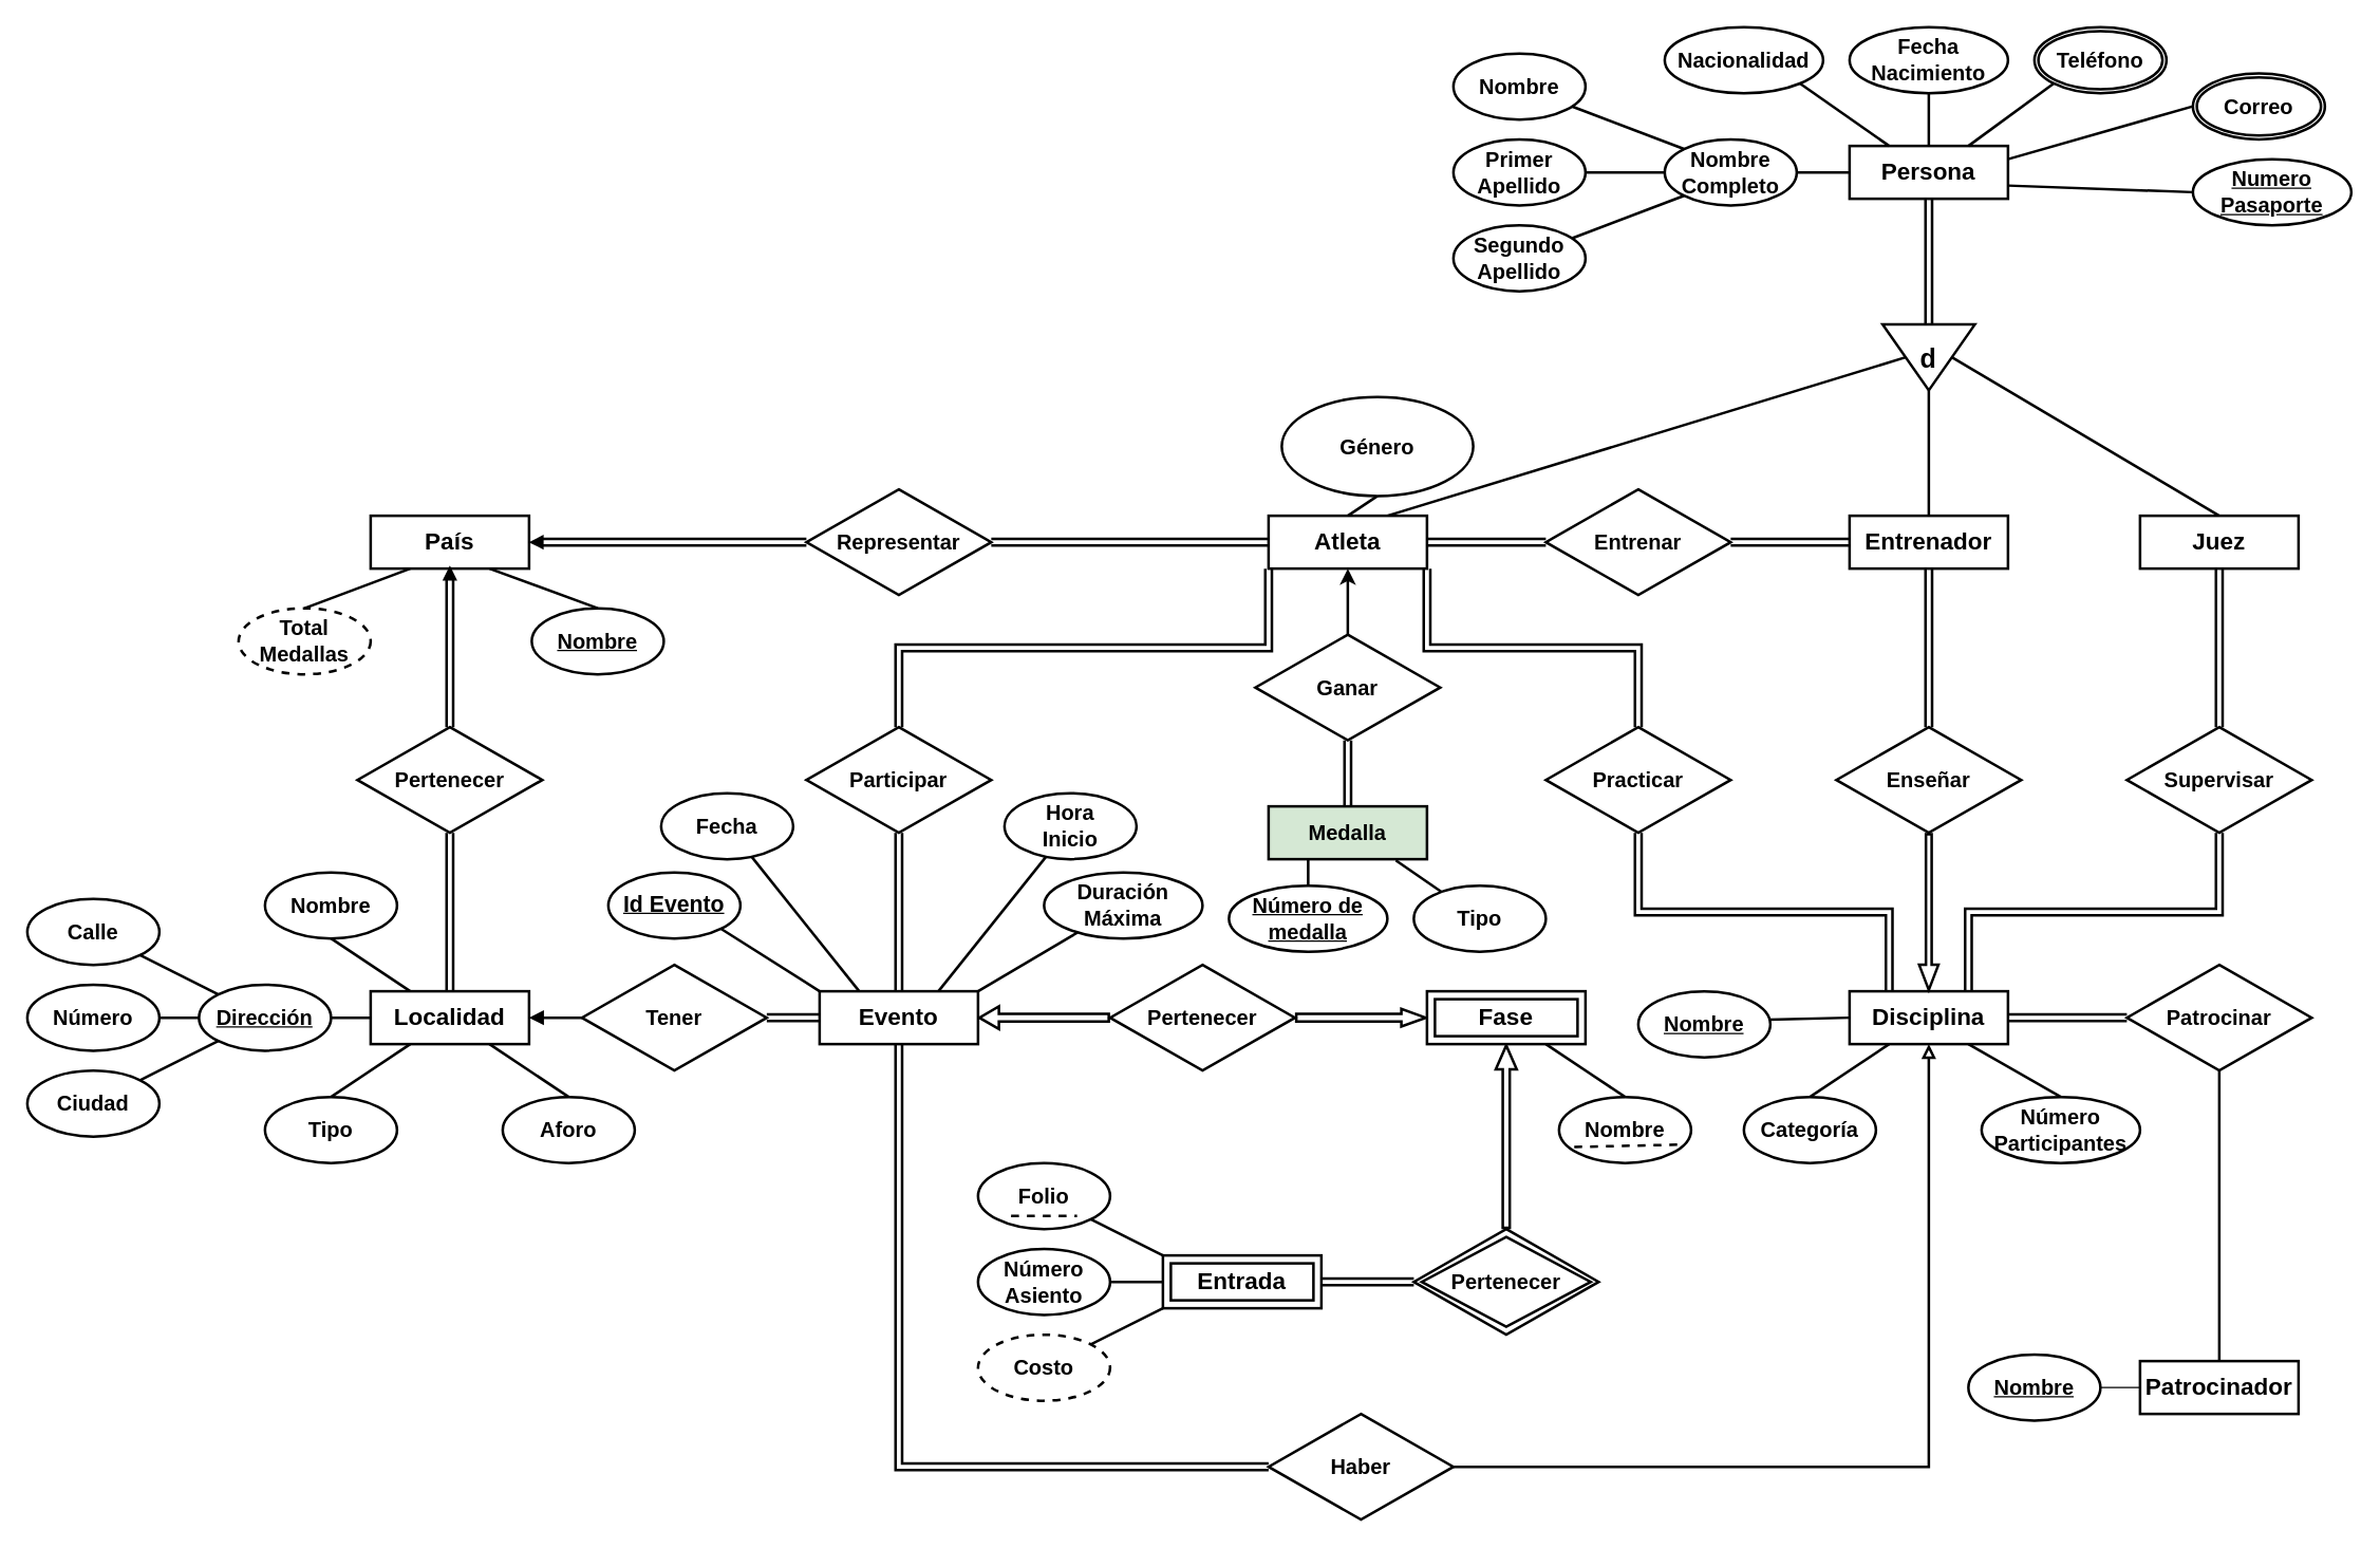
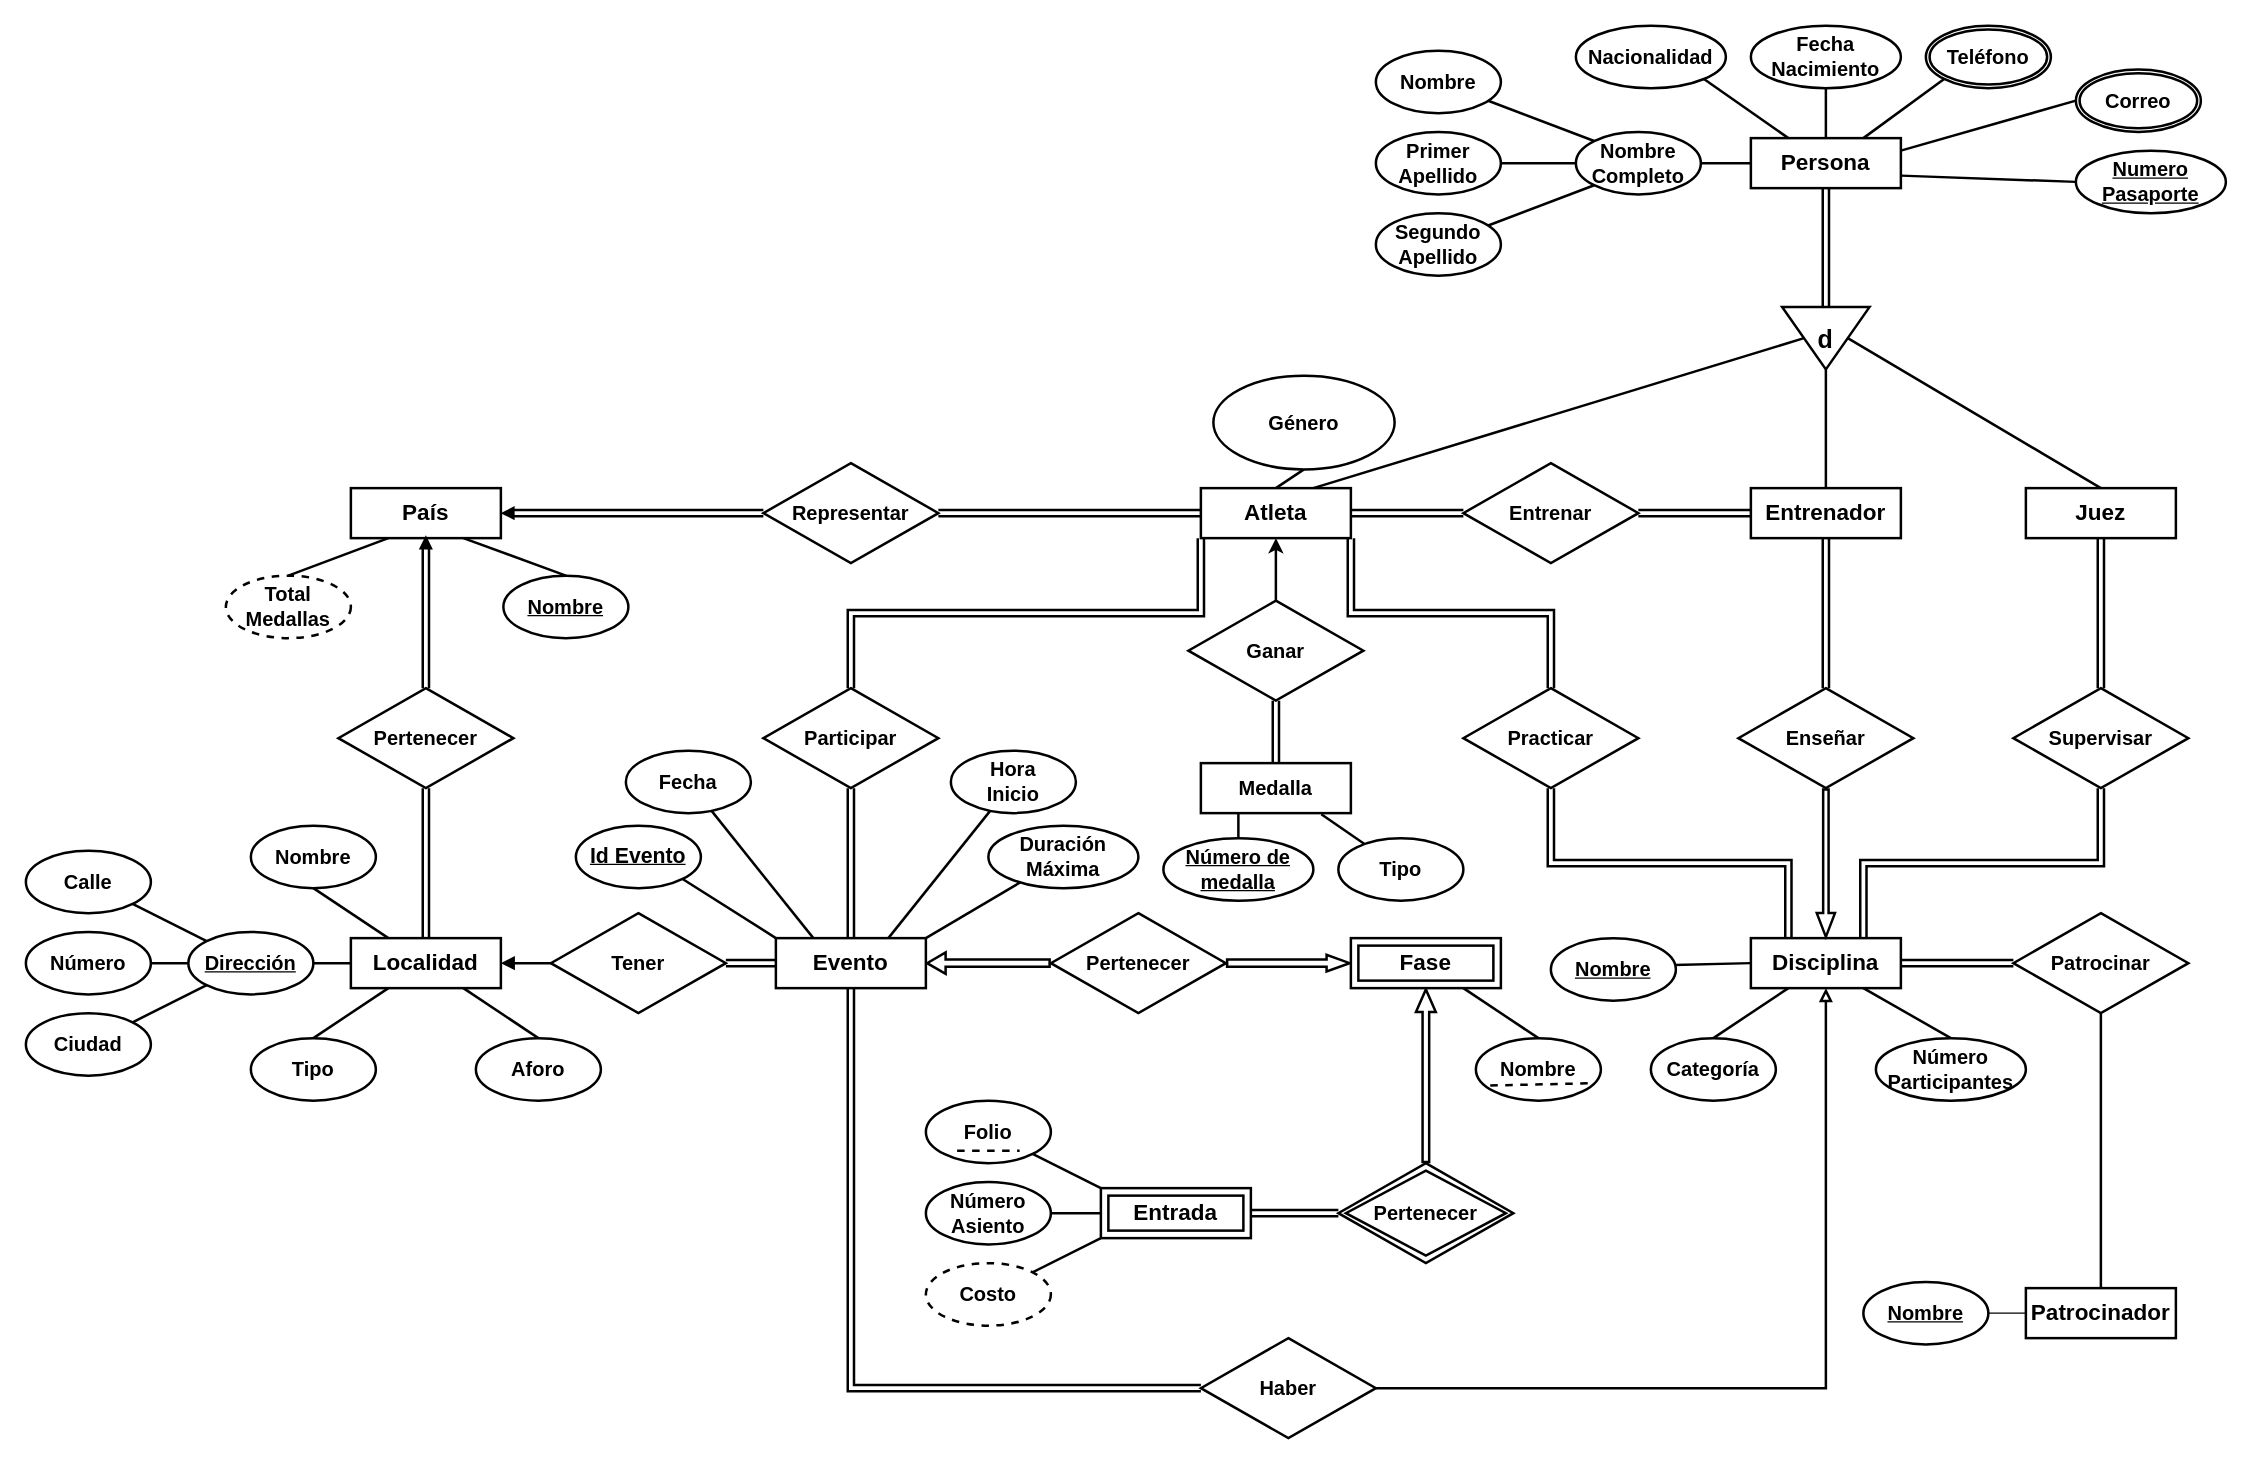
- <mxCell id="117" value="&lt;b style=&quot;font-size: 16px;&quot;&gt;Medalla&lt;/b&gt;" style="whiteSpace=wrap;html=1;align=center;strokeWidth=2;fontSize=16;fillColor=#d5e8d4;" vertex="1" parent="1"><mxGeometry x="960" y="610" width="120" height="40" as="geometry" /></mxCell>
+ <mxCell id="117" value="&lt;b style=&quot;font-size: 16px;&quot;&gt;Medalla&lt;/b&gt;" style="whiteSpace=wrap;html=1;align=center;strokeWidth=2;fontSize=16;" vertex="1" parent="1"><mxGeometry x="960" y="610" width="120" height="40" as="geometry" /></mxCell>
